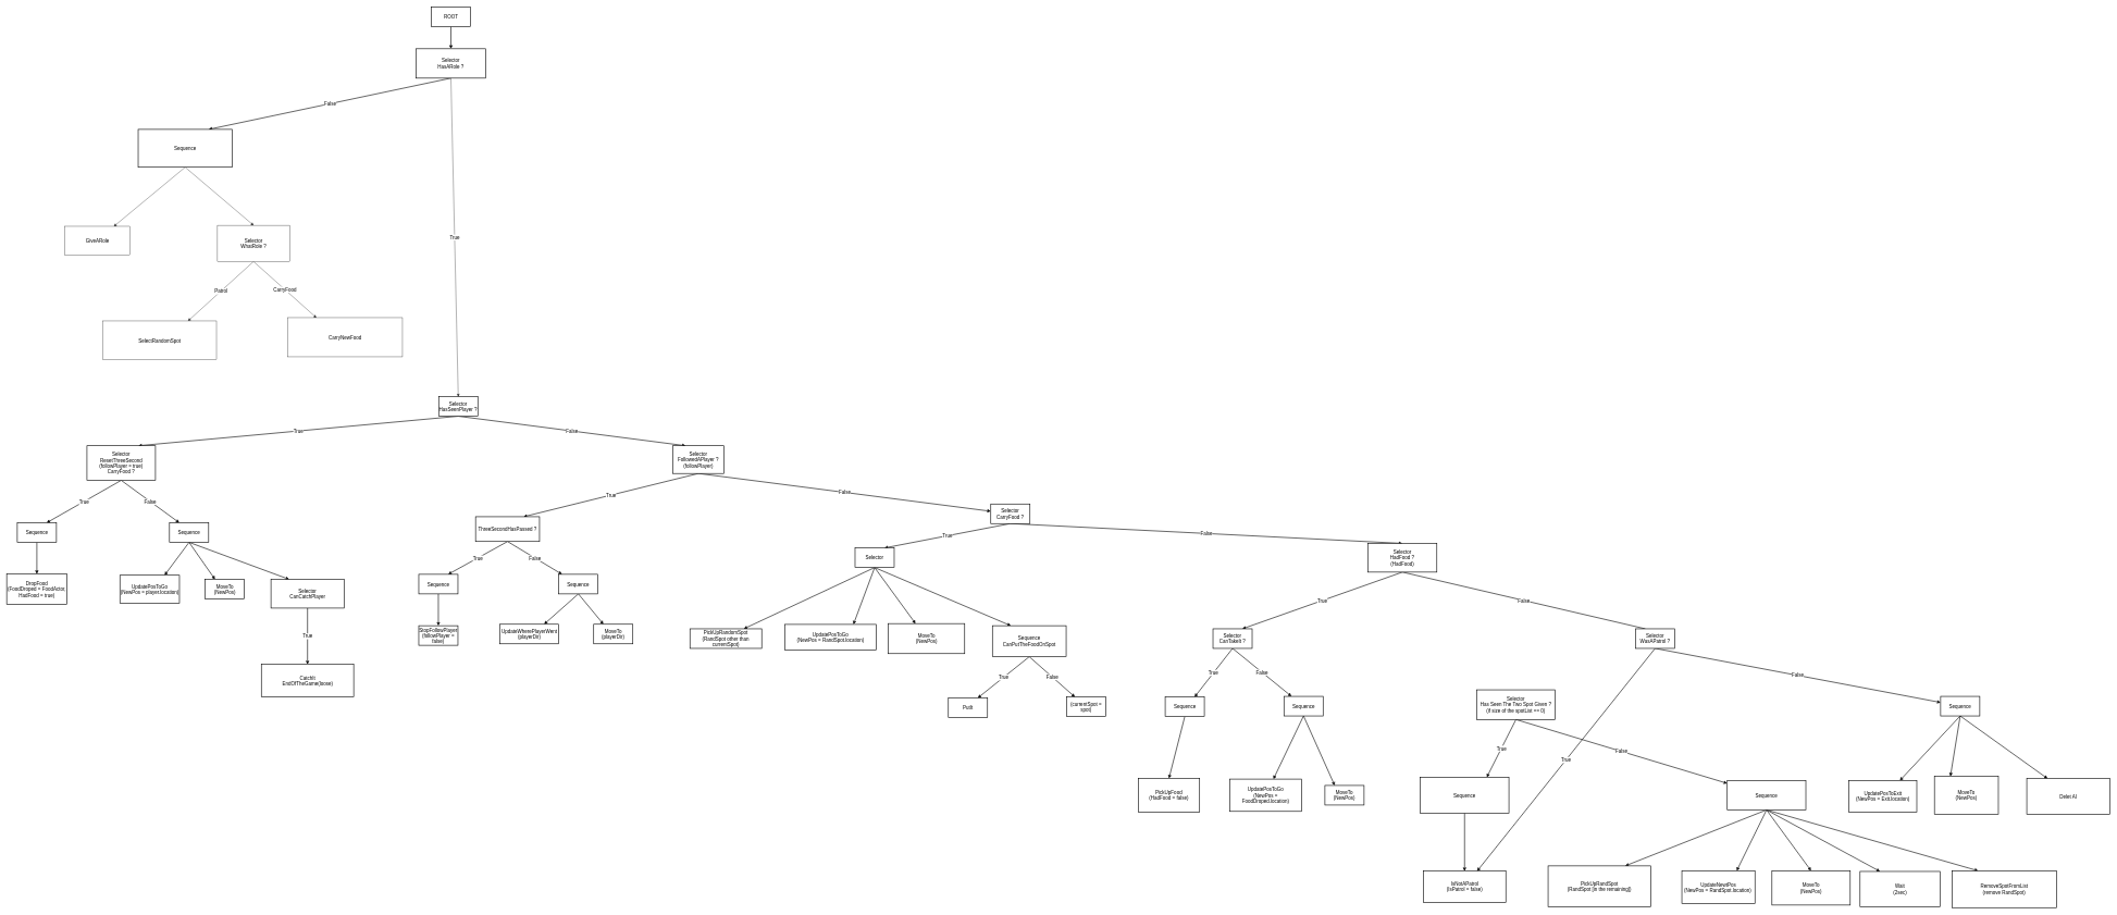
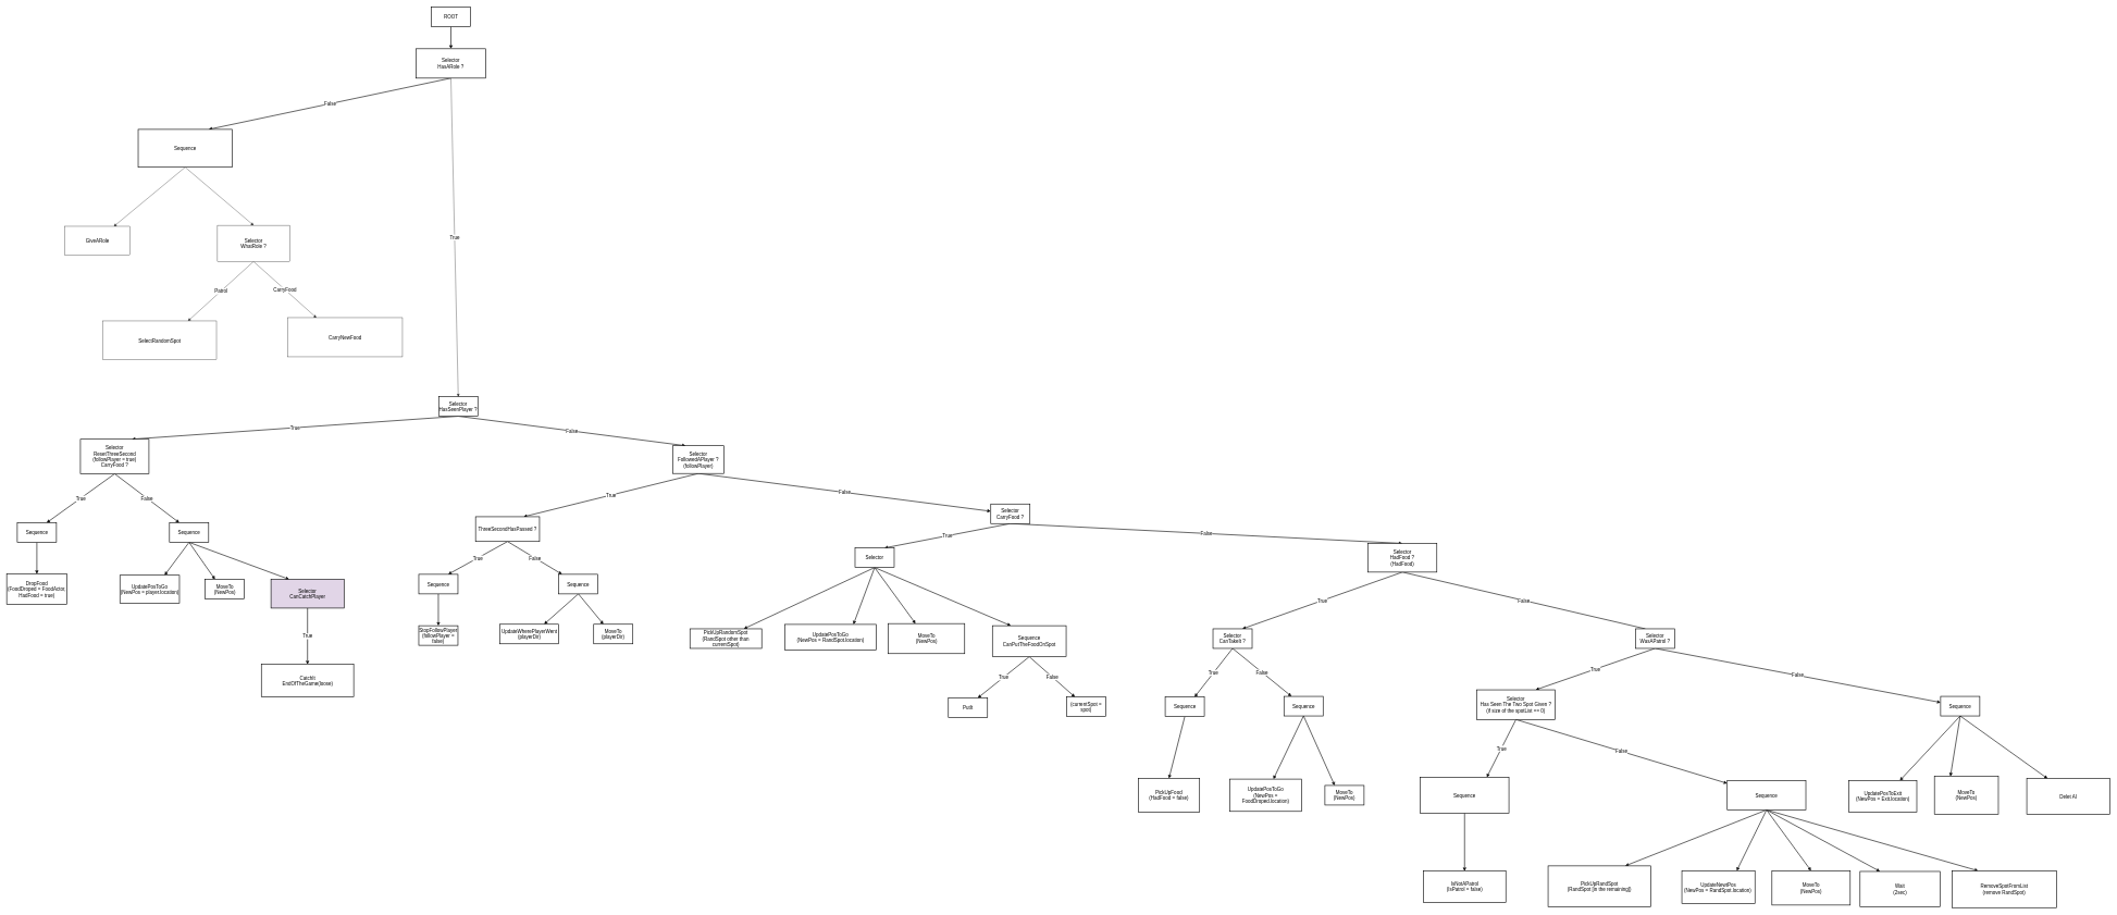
- <mxCell id="9" value="Selector&lt;br&gt;ResetThreeSecond&lt;br&gt;(followPlayer = true)&lt;br style=&quot;font-size: 15px&quot;&gt;CarryFood ?" style="rounded=0;whiteSpace=wrap;html=1;spacingTop=1;strokeWidth=2;fontSize=15;" parent="1" vertex="1"><mxGeometry x="266" y="1364.5" width="210" height="106" as="geometry" /></mxCell>
+ <mxCell id="9" value="Selector&lt;br&gt;ResetThreeSecond&lt;br&gt;(followPlayer = true)&lt;br style=&quot;font-size: 15px&quot;&gt;CarryFood ?" style="rounded=0;whiteSpace=wrap;html=1;spacingTop=1;strokeWidth=2;fontSize=15;" parent="1" vertex="1"><mxGeometry x="246" y="1344.5" width="210" height="106" as="geometry" /></mxCell>
- <mxCell id="97" value="Selector&lt;br&gt;CanCatchPlayer" style="rounded=0;whiteSpace=wrap;html=1;fontSize=15;strokeWidth=2;" parent="1" vertex="1"><mxGeometry x="830" y="1774" width="224" height="88" as="geometry" /></mxCell>
+ <mxCell id="97" value="Selector&lt;br&gt;CanCatchPlayer" style="rounded=0;whiteSpace=wrap;html=1;fontSize=15;strokeWidth=2;fillColor=#e1d5e7;" parent="1" vertex="1"><mxGeometry x="830" y="1774" width="224" height="88" as="geometry" /></mxCell>
- <mxCell id="48" value="True" style="edgeStyle=none;rounded=0;orthogonalLoop=1;jettySize=auto;html=1;exitX=0.5;exitY=1;exitDx=0;exitDy=0;fontSize=15;strokeWidth=2;" parent="1" source="49" target="94" edge="1"><mxGeometry relative="1" as="geometry" /></mxCell>
+ <mxCell id="48" value="True" style="edgeStyle=none;rounded=0;orthogonalLoop=1;jettySize=auto;html=1;exitX=0.5;exitY=1;exitDx=0;exitDy=0;entryX=0.75;entryY=0;entryDx=0;entryDy=0;fontSize=15;strokeWidth=2;" parent="1" source="49" target="81" edge="1"><mxGeometry relative="1" as="geometry" /></mxCell>
